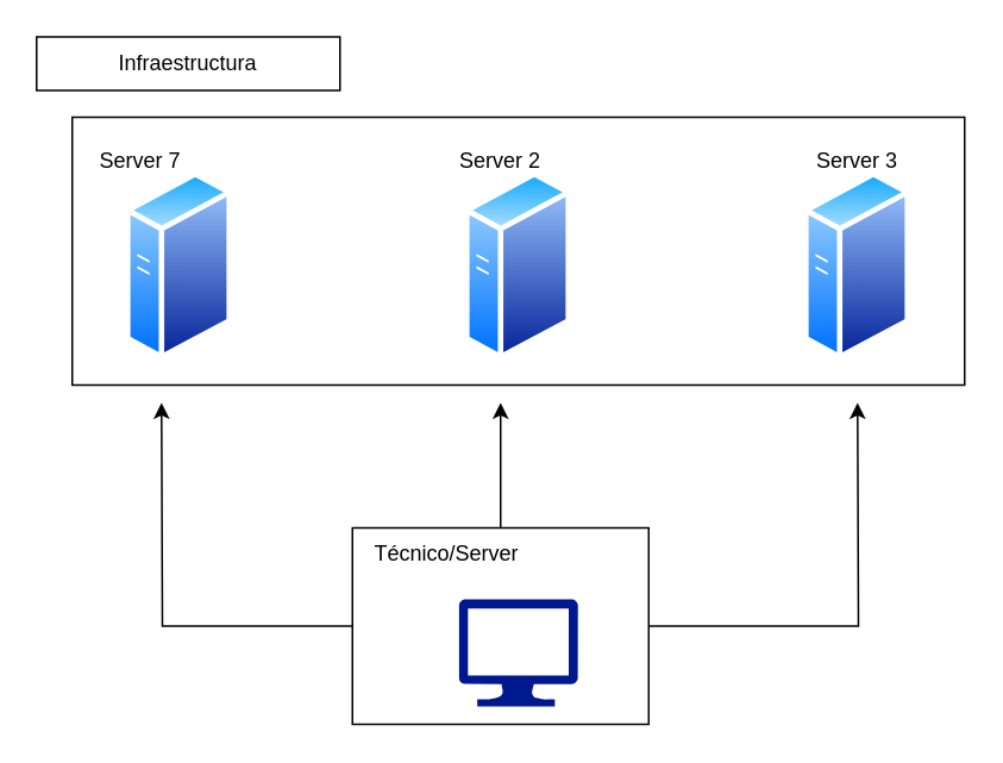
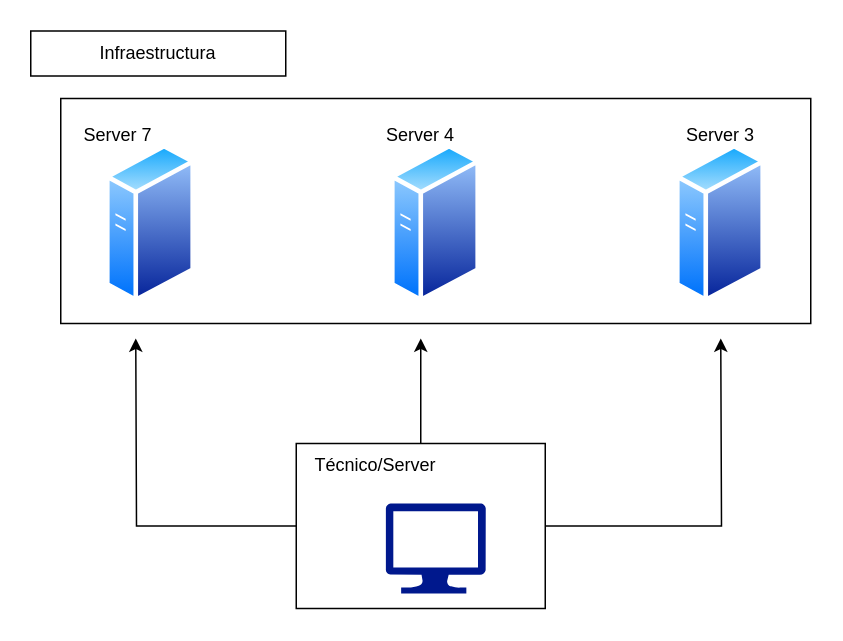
- <mxCell id="13" value="Server 2" style="text;html=1;strokeColor=none;fillColor=none;align=center;verticalAlign=middle;whiteSpace=wrap;rounded=0;" vertex="1" parent="1"><mxGeometry x="250" y="75" width="60" height="30" as="geometry" /></mxCell>
+ <mxCell id="13" value="Server 4" style="text;html=1;strokeColor=none;fillColor=none;align=center;verticalAlign=middle;whiteSpace=wrap;rounded=0;" vertex="1" parent="1"><mxGeometry x="250" y="75" width="60" height="30" as="geometry" /></mxCell>
